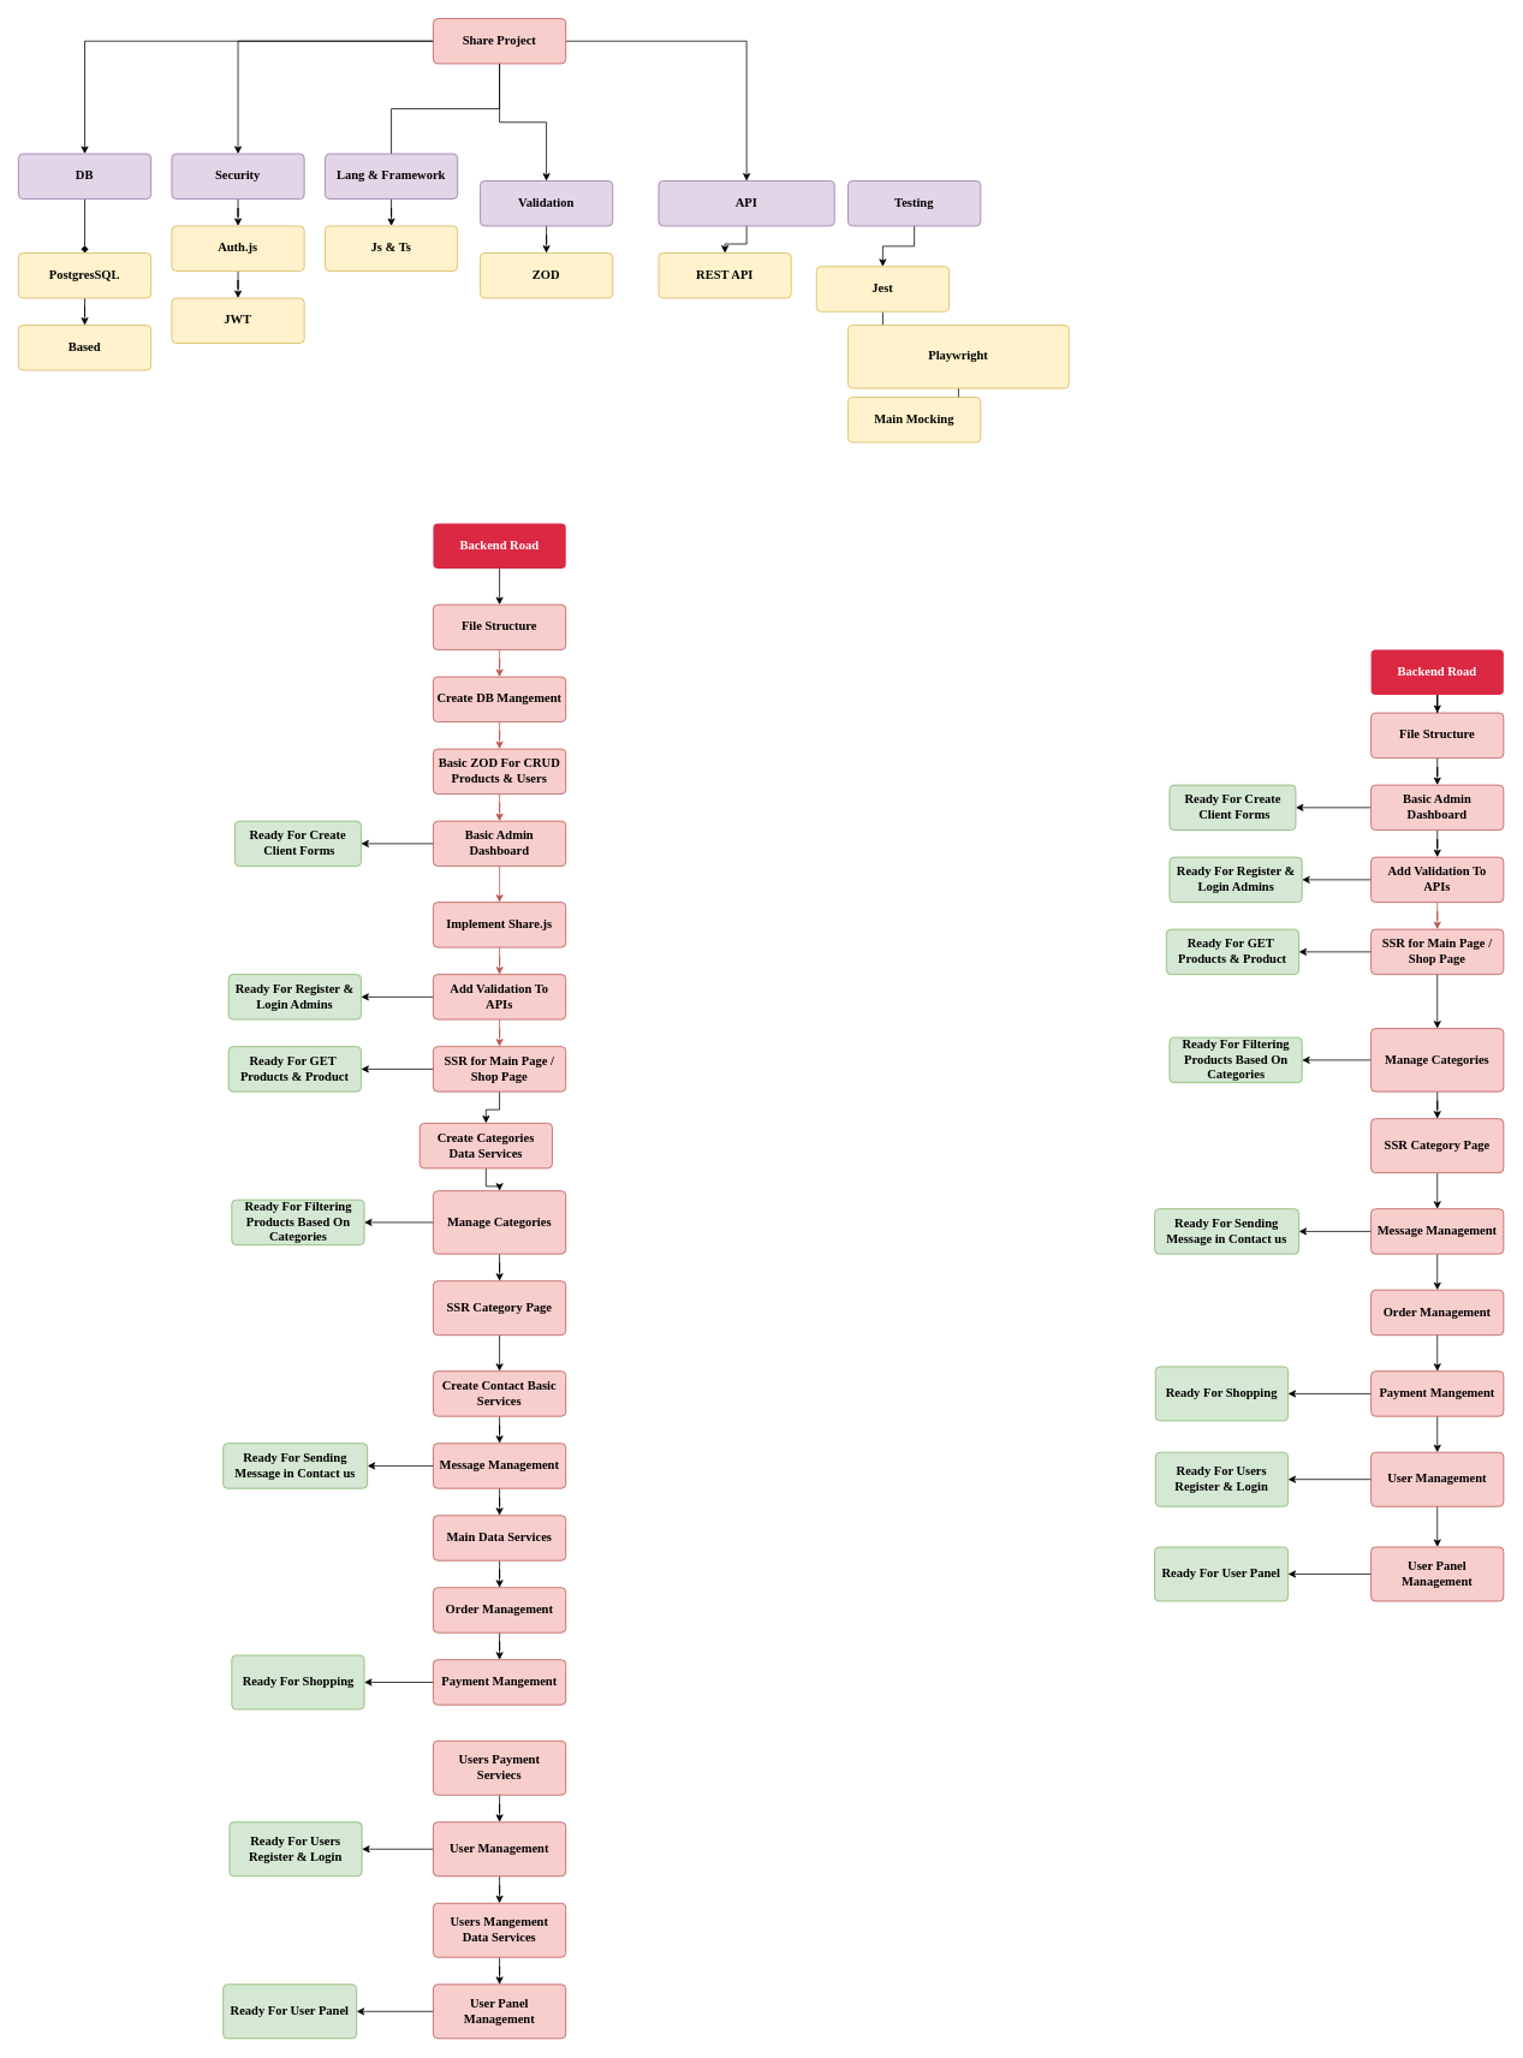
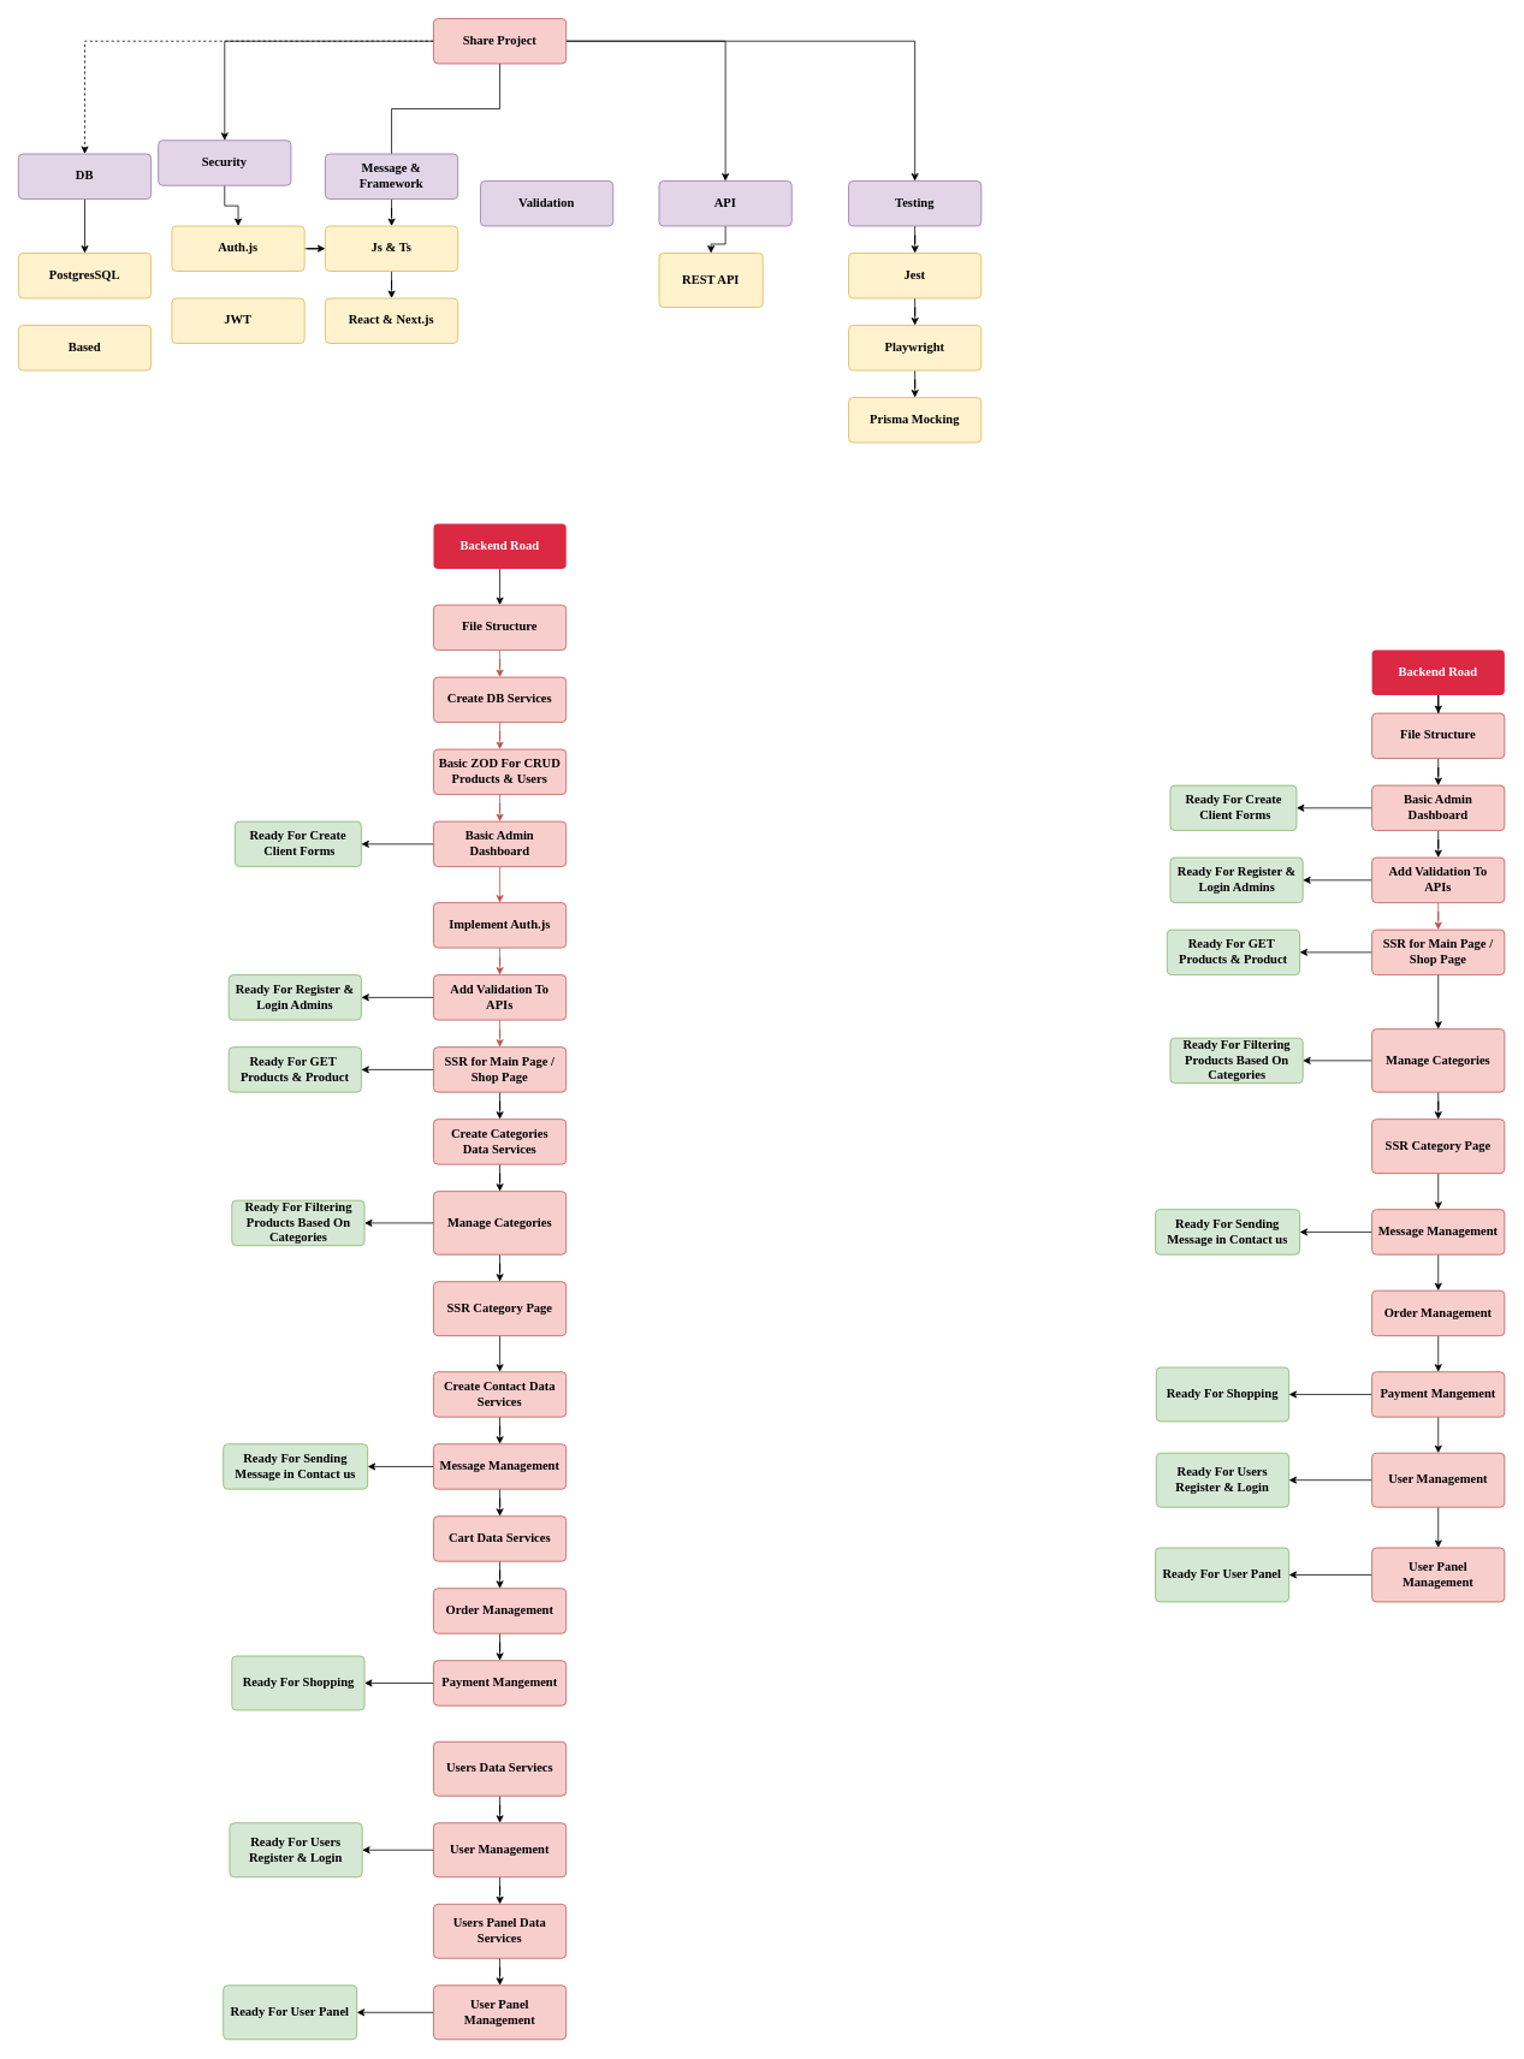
- <mxCell id="2" value="" style="edgeStyle=orthogonalEdgeStyle;rounded=0;orthogonalLoop=1;jettySize=auto;html=1;" edge="1" parent="1" source="8" target="10"><mxGeometry relative="1" as="geometry" /></mxCell>
+ <mxCell id="2" value="" style="edgeStyle=orthogonalEdgeStyle;rounded=0;orthogonalLoop=1;jettySize=auto;html=1;dashed=1;" edge="1" parent="1" source="8" target="10"><mxGeometry relative="1" as="geometry" /></mxCell>
+ <mxCell id="7" style="edgeStyle=orthogonalEdgeStyle;rounded=0;orthogonalLoop=1;jettySize=auto;html=1;" edge="1" parent="1" source="8" target="26"><mxGeometry relative="1" as="geometry" /></mxCell>
- <mxCell id="4" value="" style="edgeStyle=orthogonalEdgeStyle;rounded=0;orthogonalLoop=1;jettySize=auto;html=1;" edge="1" parent="1" source="8" target="20"><mxGeometry relative="1" as="geometry" /></mxCell>
- <mxCell id="15" value="Security" style="html=1;shadow=0;dashed=0;shape=mxgraph.bootstrap.rrect;rSize=5;strokeColor=#9673a6;strokeWidth=1;fillColor=#e1d5e7;whiteSpace=wrap;align=center;verticalAlign=middle;spacingLeft=0;fontStyle=1;fontSize=14;spacing=5;rounded=1;glass=0;fillStyle=auto;fontFamily=Comic Sans MS;horizontal=1;textDirection=rtl;points=[];" vertex="1" parent="1"><mxGeometry x="190" y="170" width="147" height="50" as="geometry" /></mxCell>
+ <mxCell id="15" value="Security" style="html=1;shadow=0;dashed=0;shape=mxgraph.bootstrap.rrect;rSize=5;strokeColor=#9673a6;strokeWidth=1;fillColor=#e1d5e7;whiteSpace=wrap;align=center;verticalAlign=middle;spacingLeft=0;fontStyle=1;fontSize=14;spacing=5;rounded=1;glass=0;fillStyle=auto;fontFamily=Comic Sans MS;horizontal=1;textDirection=rtl;points=[];" vertex="1" parent="1"><mxGeometry x="175" y="155" width="147" height="50" as="geometry" /></mxCell>
- <mxCell id="28" value="Lang &amp;amp; Framework" style="html=1;shadow=0;dashed=0;shape=mxgraph.bootstrap.rrect;rSize=5;strokeColor=#9673a6;strokeWidth=1;fillColor=#e1d5e7;whiteSpace=wrap;align=center;verticalAlign=middle;spacingLeft=0;fontStyle=1;fontSize=14;spacing=5;rounded=1;glass=0;fillStyle=auto;fontFamily=Comic Sans MS;horizontal=1;textDirection=rtl;points=[];" vertex="1" parent="1"><mxGeometry x="360" y="170" width="147" height="50" as="geometry" /></mxCell>
+ <mxCell id="28" value="Message &amp;amp; Framework" style="html=1;shadow=0;dashed=0;shape=mxgraph.bootstrap.rrect;rSize=5;strokeColor=#9673a6;strokeWidth=1;fillColor=#e1d5e7;whiteSpace=wrap;align=center;verticalAlign=middle;spacingLeft=0;fontStyle=1;fontSize=14;spacing=5;rounded=1;glass=0;fillStyle=auto;fontFamily=Comic Sans MS;horizontal=1;textDirection=rtl;points=[];" vertex="1" parent="1"><mxGeometry x="360" y="170" width="147" height="50" as="geometry" /></mxCell>
- <mxCell id="23" value="API" style="html=1;shadow=0;dashed=0;shape=mxgraph.bootstrap.rrect;rSize=5;strokeColor=#9673a6;strokeWidth=1;fillColor=#e1d5e7;whiteSpace=wrap;align=center;verticalAlign=middle;spacingLeft=0;fontStyle=1;fontSize=14;spacing=5;rounded=1;glass=0;fillStyle=auto;fontFamily=Comic Sans MS;horizontal=1;textDirection=rtl;points=[];" vertex="1" parent="1"><mxGeometry x="730" y="200" width="195" height="50" as="geometry" /></mxCell>
+ <mxCell id="23" value="API" style="html=1;shadow=0;dashed=0;shape=mxgraph.bootstrap.rrect;rSize=5;strokeColor=#9673a6;strokeWidth=1;fillColor=#e1d5e7;whiteSpace=wrap;align=center;verticalAlign=middle;spacingLeft=0;fontStyle=1;fontSize=14;spacing=5;rounded=1;glass=0;fillStyle=auto;fontFamily=Comic Sans MS;horizontal=1;textDirection=rtl;points=[];" vertex="1" parent="1"><mxGeometry x="730" y="200" width="147" height="50" as="geometry" /></mxCell>
- <mxCell id="19" value="" style="edgeStyle=orthogonalEdgeStyle;rounded=0;orthogonalLoop=1;jettySize=auto;html=1;" edge="1" parent="1" source="20" target="21"><mxGeometry relative="1" as="geometry" /></mxCell>
- <mxCell id="9" value="" style="edgeStyle=orthogonalEdgeStyle;rounded=0;orthogonalLoop=1;jettySize=auto;html=1;endArrow=diamond;" edge="1" parent="1" source="10" target="12"><mxGeometry relative="1" as="geometry" /></mxCell>
+ <mxCell id="9" value="" style="edgeStyle=orthogonalEdgeStyle;rounded=0;orthogonalLoop=1;jettySize=auto;html=1;" edge="1" parent="1" source="10" target="12"><mxGeometry relative="1" as="geometry" /></mxCell>
- <mxCell id="21" value="ZOD" style="html=1;shadow=0;dashed=0;shape=mxgraph.bootstrap.rrect;rSize=5;strokeColor=#d6b656;strokeWidth=1;fillColor=#fff2cc;whiteSpace=wrap;align=center;verticalAlign=middle;spacingLeft=0;fontStyle=1;fontSize=14;spacing=5;rounded=1;glass=0;fillStyle=auto;fontFamily=Comic Sans MS;horizontal=1;textDirection=rtl;points=[];" vertex="1" parent="1"><mxGeometry x="532" y="280" width="147" height="50" as="geometry" /></mxCell>
- <mxCell id="24" value="REST API" style="html=1;shadow=0;dashed=0;shape=mxgraph.bootstrap.rrect;rSize=5;strokeColor=#d6b656;strokeWidth=1;fillColor=#fff2cc;whiteSpace=wrap;align=center;verticalAlign=middle;spacingLeft=0;fontStyle=1;fontSize=14;spacing=5;rounded=1;glass=0;fillStyle=auto;fontFamily=Comic Sans MS;horizontal=1;textDirection=rtl;points=[];" vertex="1" parent="1"><mxGeometry x="730" y="280" width="147" height="50" as="geometry" /></mxCell>
+ <mxCell id="24" value="REST API" style="html=1;shadow=0;dashed=0;shape=mxgraph.bootstrap.rrect;rSize=5;strokeColor=#d6b656;strokeWidth=1;fillColor=#fff2cc;whiteSpace=wrap;align=center;verticalAlign=middle;spacingLeft=0;fontStyle=1;fontSize=14;spacing=5;rounded=1;glass=0;fillStyle=auto;fontFamily=Comic Sans MS;horizontal=1;textDirection=rtl;points=[];" vertex="1" parent="1"><mxGeometry x="730" y="280" width="115" height="60" as="geometry" /></mxCell>
- <mxCell id="16" value="" style="edgeStyle=orthogonalEdgeStyle;rounded=0;orthogonalLoop=1;jettySize=auto;html=1;" edge="1" parent="1" source="17" target="18"><mxGeometry relative="1" as="geometry" /></mxCell>
+ <mxCell id="16" value="" style="edgeStyle=orthogonalEdgeStyle;rounded=0;orthogonalLoop=1;jettySize=auto;html=1;" edge="1" parent="1" source="17" target="30"><mxGeometry relative="1" as="geometry" /></mxCell>
+ <mxCell id="29" value="" style="edgeStyle=orthogonalEdgeStyle;rounded=0;orthogonalLoop=1;jettySize=auto;html=1;" edge="1" parent="1" source="30" target="31"><mxGeometry relative="1" as="geometry" /></mxCell>
- <mxCell id="33" value="Jest" style="html=1;shadow=0;dashed=0;shape=mxgraph.bootstrap.rrect;rSize=5;strokeColor=#d6b656;strokeWidth=1;fillColor=#fff2cc;whiteSpace=wrap;align=center;verticalAlign=middle;spacingLeft=0;fontStyle=1;fontSize=14;spacing=5;rounded=1;glass=0;fillStyle=auto;fontFamily=Comic Sans MS;horizontal=1;textDirection=rtl;points=[];" vertex="1" parent="1"><mxGeometry x="905" y="295" width="147" height="50" as="geometry" /></mxCell>
+ <mxCell id="33" value="Jest" style="html=1;shadow=0;dashed=0;shape=mxgraph.bootstrap.rrect;rSize=5;strokeColor=#d6b656;strokeWidth=1;fillColor=#fff2cc;whiteSpace=wrap;align=center;verticalAlign=middle;spacingLeft=0;fontStyle=1;fontSize=14;spacing=5;rounded=1;glass=0;fillStyle=auto;fontFamily=Comic Sans MS;horizontal=1;textDirection=rtl;points=[];" vertex="1" parent="1"><mxGeometry x="940" y="280" width="147" height="50" as="geometry" /></mxCell>
- <mxCell id="11" value="" style="edgeStyle=orthogonalEdgeStyle;rounded=0;orthogonalLoop=1;jettySize=auto;html=1;" edge="1" parent="1" source="12" target="13"><mxGeometry relative="1" as="geometry" /></mxCell>
+ <mxCell id="31" value="React &amp;amp; Next.js" style="html=1;shadow=0;dashed=0;shape=mxgraph.bootstrap.rrect;rSize=5;strokeColor=#d6b656;strokeWidth=1;fillColor=#fff2cc;whiteSpace=wrap;align=center;verticalAlign=middle;spacingLeft=0;fontStyle=1;fontSize=14;spacing=5;rounded=1;glass=0;fillStyle=auto;fontFamily=Comic Sans MS;horizontal=1;textDirection=rtl;points=[];" vertex="1" parent="1"><mxGeometry x="360" y="330" width="147" height="50" as="geometry" /></mxCell>
- <mxCell id="35" value="&lt;p style=&quot;white-space-collapse: preserve;&quot; dir=&quot;auto&quot;&gt;Playwright&lt;/p&gt;" style="html=1;shadow=0;dashed=0;shape=mxgraph.bootstrap.rrect;rSize=5;strokeColor=#d6b656;strokeWidth=1;fillColor=#fff2cc;whiteSpace=wrap;align=center;verticalAlign=middle;spacingLeft=0;fontStyle=1;fontSize=14;spacing=5;rounded=1;glass=0;fillStyle=auto;fontFamily=Comic Sans MS;horizontal=1;textDirection=rtl;points=[];" vertex="1" parent="1"><mxGeometry x="940" y="360" width="245" height="70" as="geometry" /></mxCell>
+ <mxCell id="35" value="&lt;p style=&quot;white-space-collapse: preserve;&quot; dir=&quot;auto&quot;&gt;Playwright&lt;/p&gt;" style="html=1;shadow=0;dashed=0;shape=mxgraph.bootstrap.rrect;rSize=5;strokeColor=#d6b656;strokeWidth=1;fillColor=#fff2cc;whiteSpace=wrap;align=center;verticalAlign=middle;spacingLeft=0;fontStyle=1;fontSize=14;spacing=5;rounded=1;glass=0;fillStyle=auto;fontFamily=Comic Sans MS;horizontal=1;textDirection=rtl;points=[];" vertex="1" parent="1"><mxGeometry x="940" y="360" width="147" height="50" as="geometry" /></mxCell>
- <mxCell id="36" value="&lt;p style=&quot;white-space-collapse: preserve;&quot; dir=&quot;auto&quot;&gt;Main Mocking&lt;/p&gt;" style="html=1;shadow=0;dashed=0;shape=mxgraph.bootstrap.rrect;rSize=5;strokeColor=#d6b656;strokeWidth=1;fillColor=#fff2cc;whiteSpace=wrap;align=center;verticalAlign=middle;spacingLeft=0;fontStyle=1;fontSize=14;spacing=5;rounded=1;glass=0;fillStyle=auto;fontFamily=Comic Sans MS;horizontal=1;textDirection=rtl;points=[];" vertex="1" parent="1"><mxGeometry x="940" y="440" width="147" height="50" as="geometry" /></mxCell>
+ <mxCell id="36" value="&lt;p style=&quot;white-space-collapse: preserve;&quot; dir=&quot;auto&quot;&gt;Prisma Mocking&lt;/p&gt;" style="html=1;shadow=0;dashed=0;shape=mxgraph.bootstrap.rrect;rSize=5;strokeColor=#d6b656;strokeWidth=1;fillColor=#fff2cc;whiteSpace=wrap;align=center;verticalAlign=middle;spacingLeft=0;fontStyle=1;fontSize=14;spacing=5;rounded=1;glass=0;fillStyle=auto;fontFamily=Comic Sans MS;horizontal=1;textDirection=rtl;points=[];" vertex="1" parent="1"><mxGeometry x="940" y="440" width="147" height="50" as="geometry" /></mxCell>
- <mxCell id="42" value="Create DB Mangement" style="html=1;shadow=0;dashed=0;shape=mxgraph.bootstrap.rrect;rSize=5;strokeColor=#b85450;strokeWidth=1;fillColor=#f8cecc;whiteSpace=wrap;align=center;verticalAlign=middle;spacingLeft=0;fontStyle=1;fontSize=14;spacing=5;rounded=1;glass=0;fillStyle=auto;fontFamily=Comic Sans MS;horizontal=1;textDirection=rtl;points=[];" vertex="1" parent="1"><mxGeometry x="480" y="750" width="147" height="50" as="geometry" /></mxCell>
+ <mxCell id="42" value="Create DB Services" style="html=1;shadow=0;dashed=0;shape=mxgraph.bootstrap.rrect;rSize=5;strokeColor=#b85450;strokeWidth=1;fillColor=#f8cecc;whiteSpace=wrap;align=center;verticalAlign=middle;spacingLeft=0;fontStyle=1;fontSize=14;spacing=5;rounded=1;glass=0;fillStyle=auto;fontFamily=Comic Sans MS;horizontal=1;textDirection=rtl;points=[];" vertex="1" parent="1"><mxGeometry x="480" y="750" width="147" height="50" as="geometry" /></mxCell>
- <mxCell id="49" value="Implement Share.js" style="html=1;shadow=0;dashed=0;shape=mxgraph.bootstrap.rrect;rSize=5;strokeColor=#b85450;strokeWidth=1;fillColor=#f8cecc;whiteSpace=wrap;align=center;verticalAlign=middle;spacingLeft=0;fontStyle=1;fontSize=14;spacing=5;rounded=1;glass=0;fillStyle=auto;fontFamily=Comic Sans MS;horizontal=1;textDirection=rtl;points=[];" vertex="1" parent="1"><mxGeometry x="480" y="1000" width="147" height="50" as="geometry" /></mxCell>
+ <mxCell id="49" value="Implement Auth.js" style="html=1;shadow=0;dashed=0;shape=mxgraph.bootstrap.rrect;rSize=5;strokeColor=#b85450;strokeWidth=1;fillColor=#f8cecc;whiteSpace=wrap;align=center;verticalAlign=middle;spacingLeft=0;fontStyle=1;fontSize=14;spacing=5;rounded=1;glass=0;fillStyle=auto;fontFamily=Comic Sans MS;horizontal=1;textDirection=rtl;points=[];" vertex="1" parent="1"><mxGeometry x="480" y="1000" width="147" height="50" as="geometry" /></mxCell>
- <mxCell id="60" value="Create Categories Data Services" style="html=1;shadow=0;dashed=0;shape=mxgraph.bootstrap.rrect;rSize=5;strokeColor=#b85450;strokeWidth=1;fillColor=#f8cecc;whiteSpace=wrap;align=center;verticalAlign=middle;spacingLeft=0;fontStyle=1;fontSize=14;spacing=5;rounded=1;glass=0;fillStyle=auto;fontFamily=Comic Sans MS;horizontal=1;textDirection=rtl;points=[];" vertex="1" parent="1"><mxGeometry x="465" y="1245" width="147" height="50" as="geometry" /></mxCell>
+ <mxCell id="60" value="Create Categories Data Services" style="html=1;shadow=0;dashed=0;shape=mxgraph.bootstrap.rrect;rSize=5;strokeColor=#b85450;strokeWidth=1;fillColor=#f8cecc;whiteSpace=wrap;align=center;verticalAlign=middle;spacingLeft=0;fontStyle=1;fontSize=14;spacing=5;rounded=1;glass=0;fillStyle=auto;fontFamily=Comic Sans MS;horizontal=1;textDirection=rtl;points=[];" vertex="1" parent="1"><mxGeometry x="480" y="1240" width="147" height="50" as="geometry" /></mxCell>
- <mxCell id="66" value="Create Contact Basic Services" style="html=1;shadow=0;dashed=0;shape=mxgraph.bootstrap.rrect;rSize=5;strokeColor=#b85450;strokeWidth=1;fillColor=#f8cecc;whiteSpace=wrap;align=center;verticalAlign=middle;spacingLeft=0;fontStyle=1;fontSize=14;spacing=5;rounded=1;glass=0;fillStyle=auto;fontFamily=Comic Sans MS;horizontal=1;textDirection=rtl;points=[];" vertex="1" parent="1"><mxGeometry x="480" y="1520" width="147" height="50" as="geometry" /></mxCell>
+ <mxCell id="66" value="Create Contact Data Services" style="html=1;shadow=0;dashed=0;shape=mxgraph.bootstrap.rrect;rSize=5;strokeColor=#b85450;strokeWidth=1;fillColor=#f8cecc;whiteSpace=wrap;align=center;verticalAlign=middle;spacingLeft=0;fontStyle=1;fontSize=14;spacing=5;rounded=1;glass=0;fillStyle=auto;fontFamily=Comic Sans MS;horizontal=1;textDirection=rtl;points=[];" vertex="1" parent="1"><mxGeometry x="480" y="1520" width="147" height="50" as="geometry" /></mxCell>
- <mxCell id="72" value="Main Data Services" style="html=1;shadow=0;dashed=0;shape=mxgraph.bootstrap.rrect;rSize=5;strokeColor=#b85450;strokeWidth=1;fillColor=#f8cecc;whiteSpace=wrap;align=center;verticalAlign=middle;spacingLeft=0;fontStyle=1;fontSize=14;spacing=5;rounded=1;glass=0;fillStyle=auto;fontFamily=Comic Sans MS;horizontal=1;textDirection=rtl;points=[];" vertex="1" parent="1"><mxGeometry x="480" y="1680" width="147" height="50" as="geometry" /></mxCell>
+ <mxCell id="72" value="Cart Data Services" style="html=1;shadow=0;dashed=0;shape=mxgraph.bootstrap.rrect;rSize=5;strokeColor=#b85450;strokeWidth=1;fillColor=#f8cecc;whiteSpace=wrap;align=center;verticalAlign=middle;spacingLeft=0;fontStyle=1;fontSize=14;spacing=5;rounded=1;glass=0;fillStyle=auto;fontFamily=Comic Sans MS;horizontal=1;textDirection=rtl;points=[];" vertex="1" parent="1"><mxGeometry x="480" y="1680" width="147" height="50" as="geometry" /></mxCell>
- <mxCell id="79" value="Users Payment Serviecs" style="html=1;shadow=0;dashed=0;shape=mxgraph.bootstrap.rrect;rSize=5;strokeColor=#b85450;strokeWidth=1;fillColor=#f8cecc;whiteSpace=wrap;align=center;verticalAlign=middle;spacingLeft=0;fontStyle=1;fontSize=14;spacing=5;rounded=1;glass=0;fillStyle=auto;fontFamily=Comic Sans MS;horizontal=1;textDirection=rtl;points=[];" vertex="1" parent="1"><mxGeometry x="480" y="1930" width="147" height="60" as="geometry" /></mxCell>
+ <mxCell id="79" value="Users Data Serviecs" style="html=1;shadow=0;dashed=0;shape=mxgraph.bootstrap.rrect;rSize=5;strokeColor=#b85450;strokeWidth=1;fillColor=#f8cecc;whiteSpace=wrap;align=center;verticalAlign=middle;spacingLeft=0;fontStyle=1;fontSize=14;spacing=5;rounded=1;glass=0;fillStyle=auto;fontFamily=Comic Sans MS;horizontal=1;textDirection=rtl;points=[];" vertex="1" parent="1"><mxGeometry x="480" y="1930" width="147" height="60" as="geometry" /></mxCell>
- <mxCell id="85" value="Users Mangement Data Services" style="html=1;shadow=0;dashed=0;shape=mxgraph.bootstrap.rrect;rSize=5;strokeColor=#b85450;strokeWidth=1;fillColor=#f8cecc;whiteSpace=wrap;align=center;verticalAlign=middle;spacingLeft=0;fontStyle=1;fontSize=14;spacing=5;rounded=1;glass=0;fillStyle=auto;fontFamily=Comic Sans MS;horizontal=1;textDirection=rtl;points=[];" vertex="1" parent="1"><mxGeometry x="480" y="2110" width="147" height="60" as="geometry" /></mxCell>
+ <mxCell id="85" value="Users Panel Data Services" style="html=1;shadow=0;dashed=0;shape=mxgraph.bootstrap.rrect;rSize=5;strokeColor=#b85450;strokeWidth=1;fillColor=#f8cecc;whiteSpace=wrap;align=center;verticalAlign=middle;spacingLeft=0;fontStyle=1;fontSize=14;spacing=5;rounded=1;glass=0;fillStyle=auto;fontFamily=Comic Sans MS;horizontal=1;textDirection=rtl;points=[];" vertex="1" parent="1"><mxGeometry x="480" y="2110" width="147" height="60" as="geometry" /></mxCell>
